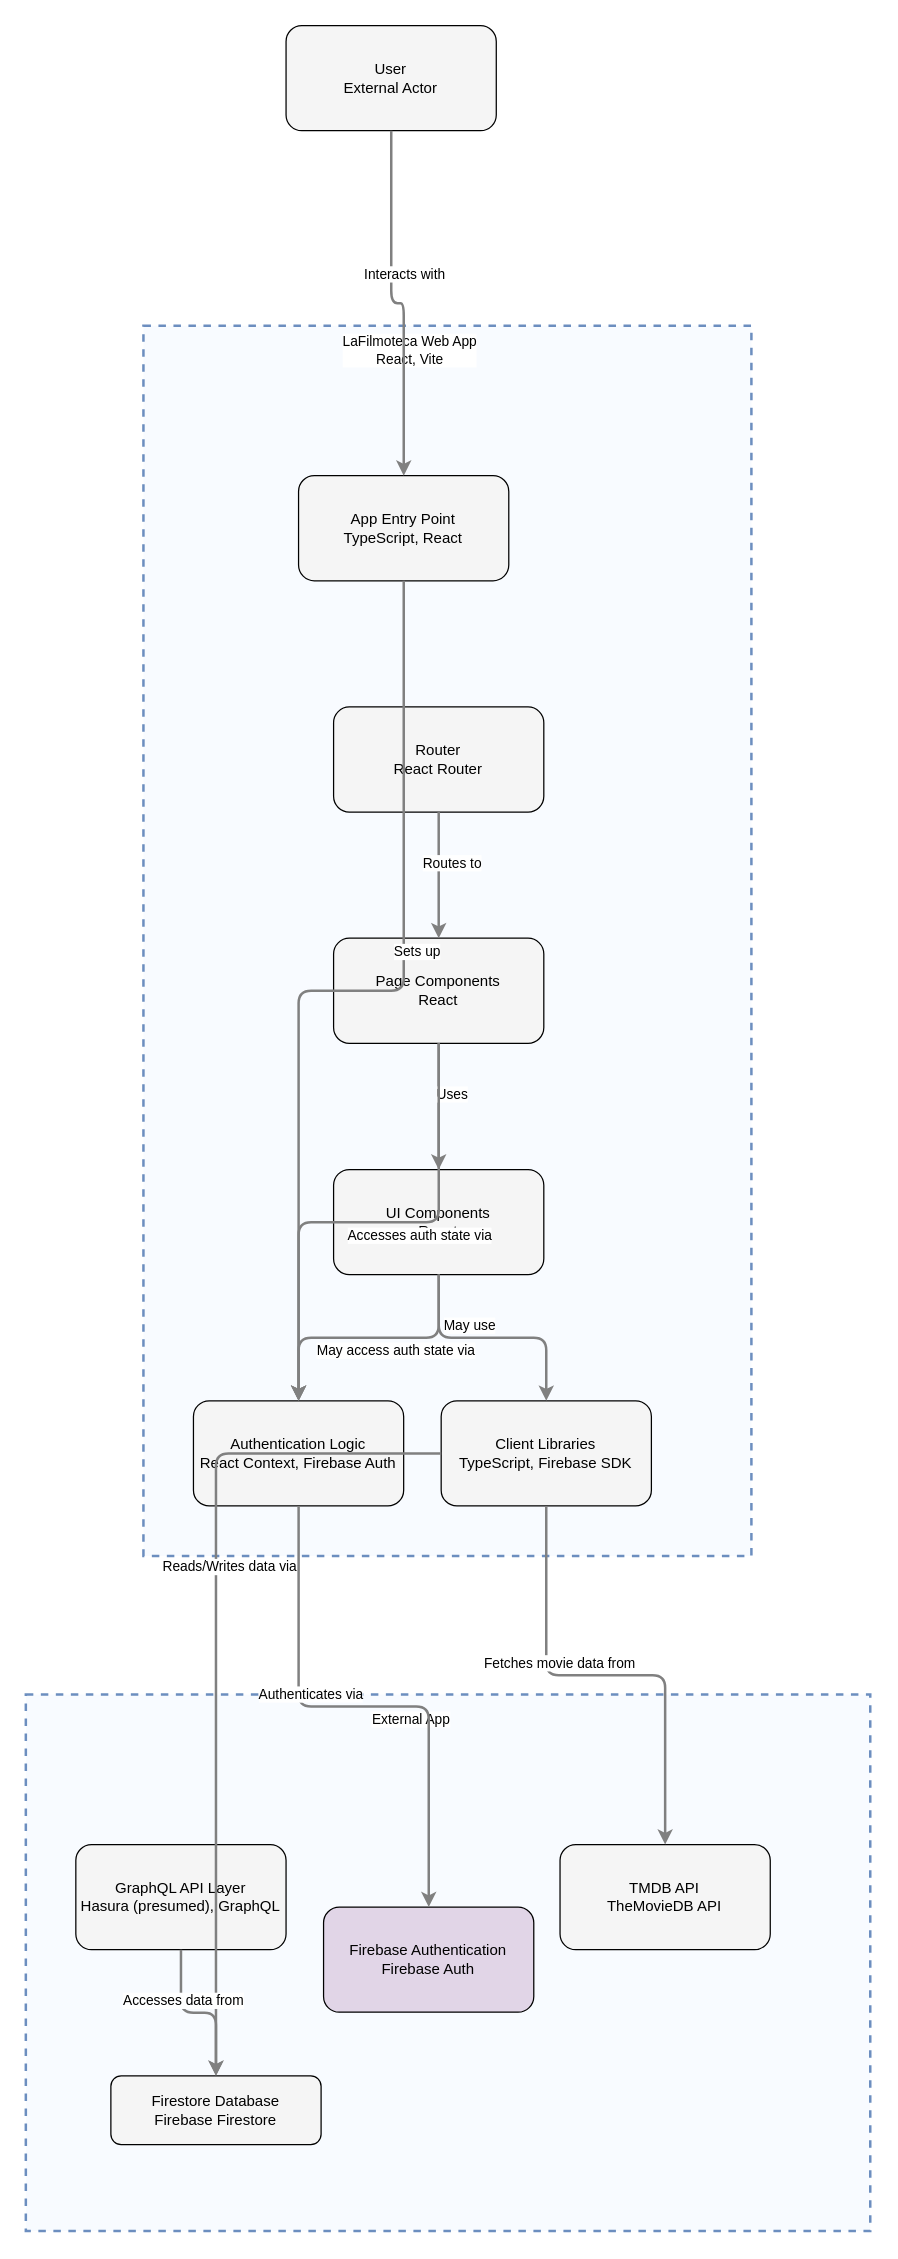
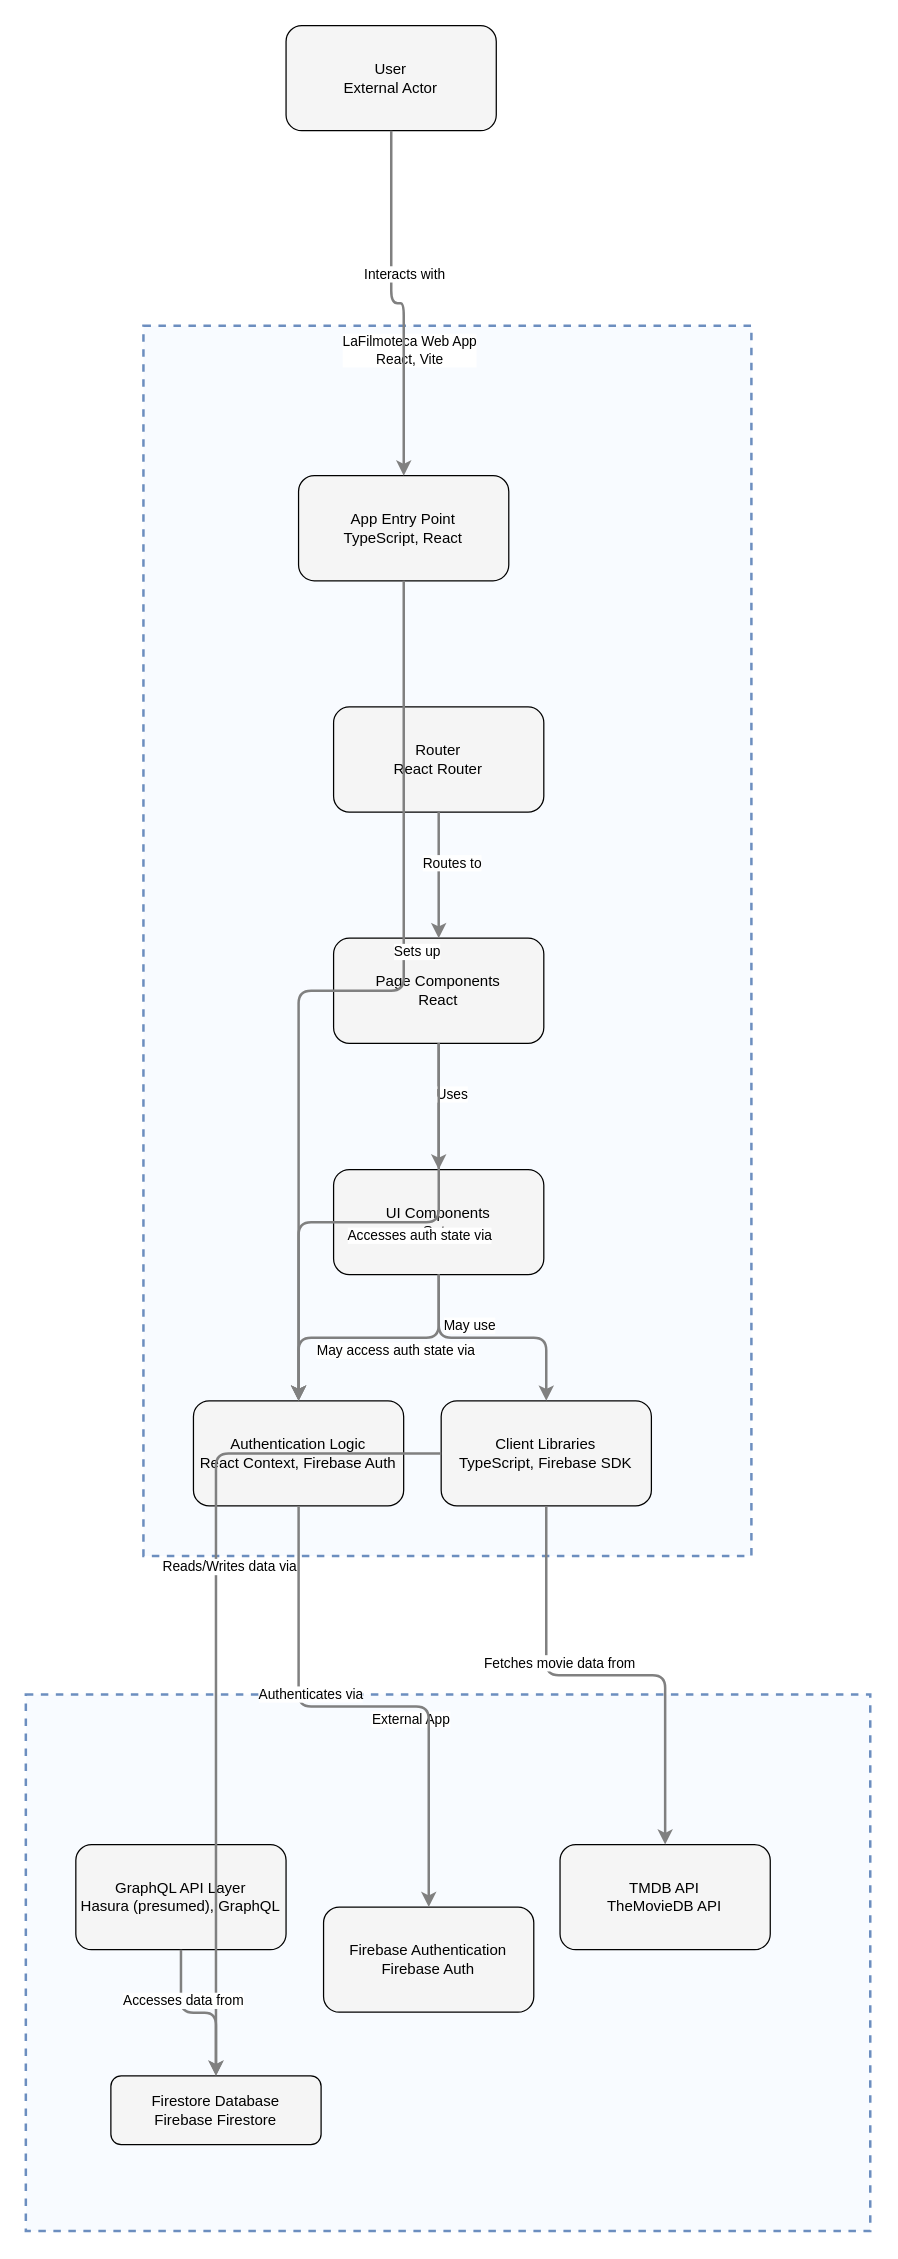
- <mxCell id="10" value="UI Components&lt;br&gt;React" style="rounded=1;whiteSpace=wrap;html=1;fillColor=#f5f5f5" vertex="1" parent="4"><mxGeometry x="152.105" y="675" width="168.158" height="84.079" as="geometry" /></mxCell>
+ <mxCell id="10" value="UI Components&lt;br&gt;Sets" style="rounded=1;whiteSpace=wrap;html=1;fillColor=#f5f5f5" vertex="1" parent="4"><mxGeometry x="152.105" y="675" width="168.158" height="84.079" as="geometry" /></mxCell>
- <mxCell id="13" value="Firebase Authentication&lt;br&gt;Firebase Auth" style="rounded=1;whiteSpace=wrap;html=1;fillColor=#e1d5e7;" vertex="1" parent="2"><mxGeometry x="238.158" y="170" width="168.158" height="84.079" as="geometry" /></mxCell>
+ <mxCell id="13" value="Firebase Authentication&lt;br&gt;Firebase Auth" style="rounded=1;whiteSpace=wrap;html=1;fillColor=#f5f5f5" vertex="1" parent="2"><mxGeometry x="238.158" y="170" width="168.158" height="84.079" as="geometry" /></mxCell>
